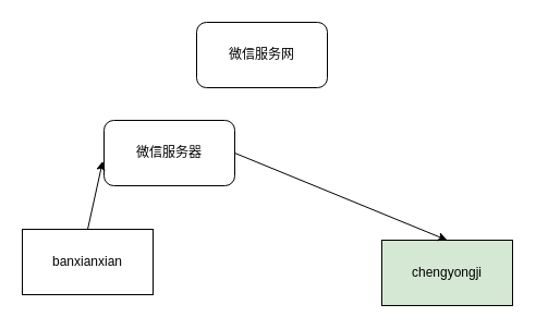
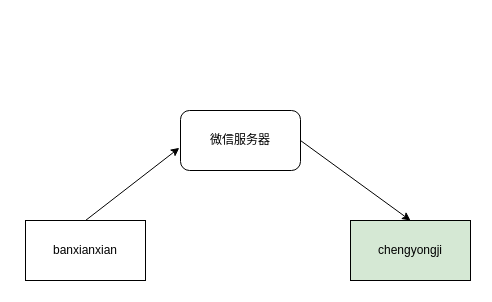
- <mxCell id="2" value="微信服务网" style="rounded=1;whiteSpace=wrap;html=1;" vertex="1" parent="1"><mxGeometry x="180" y="20" width="120" height="60" as="geometry" /></mxCell>
- <mxCell id="5" value="微信服务器" style="rounded=1;whiteSpace=wrap;html=1;" vertex="1" parent="1"><mxGeometry x="95" y="110" width="120" height="60" as="geometry" /></mxCell>
+ <mxCell id="5" value="微信服务器" style="rounded=1;whiteSpace=wrap;html=1;" vertex="1" parent="1"><mxGeometry x="180" y="110" width="120" height="60" as="geometry" /></mxCell>
- <mxCell id="3" value="banxianxian" style="rounded=0;whiteSpace=wrap;html=1;" vertex="1" parent="1"><mxGeometry x="20" y="210" width="120" height="60" as="geometry" /></mxCell>
+ <mxCell id="3" value="banxianxian" style="rounded=0;whiteSpace=wrap;html=1;" vertex="1" parent="1"><mxGeometry x="25" y="220" width="120" height="60" as="geometry" /></mxCell>
